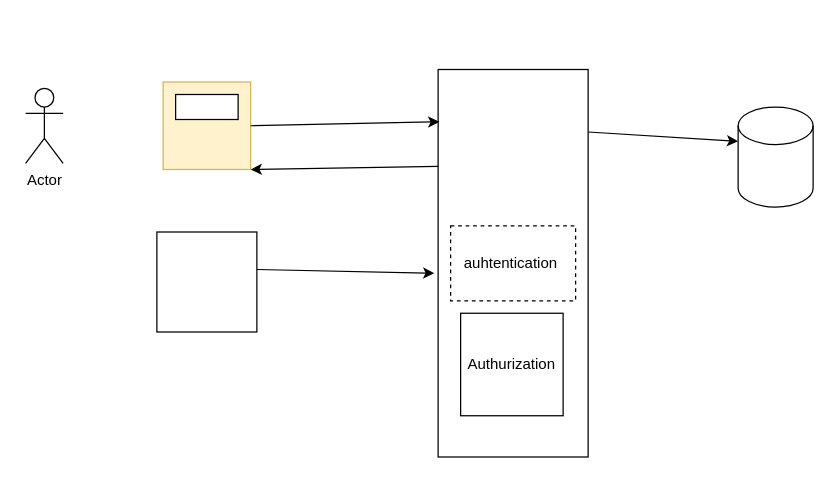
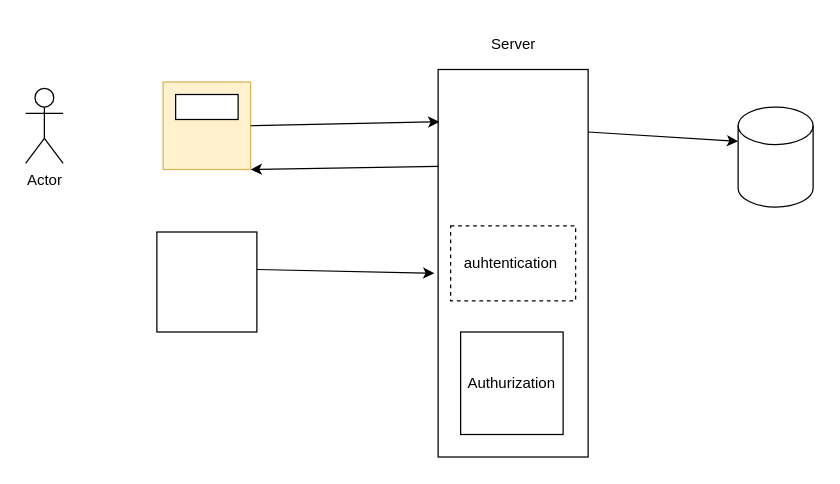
+ <mxCell id="5" value="Server" style="text;html=1;align=center;verticalAlign=middle;resizable=0;points=[];autosize=1;strokeColor=none;fillColor=none;" vertex="1" parent="1"><mxGeometry x="380" y="20" width="60" height="30" as="geometry" /></mxCell>
- <mxCell id="14" value="Authurization" style="whiteSpace=wrap;html=1;aspect=fixed;" vertex="1" parent="1"><mxGeometry x="368" y="250" width="82" height="82" as="geometry" /></mxCell>
+ <mxCell id="14" value="Authurization" style="whiteSpace=wrap;html=1;aspect=fixed;" vertex="1" parent="1"><mxGeometry x="368" y="265" width="82" height="82" as="geometry" /></mxCell>
